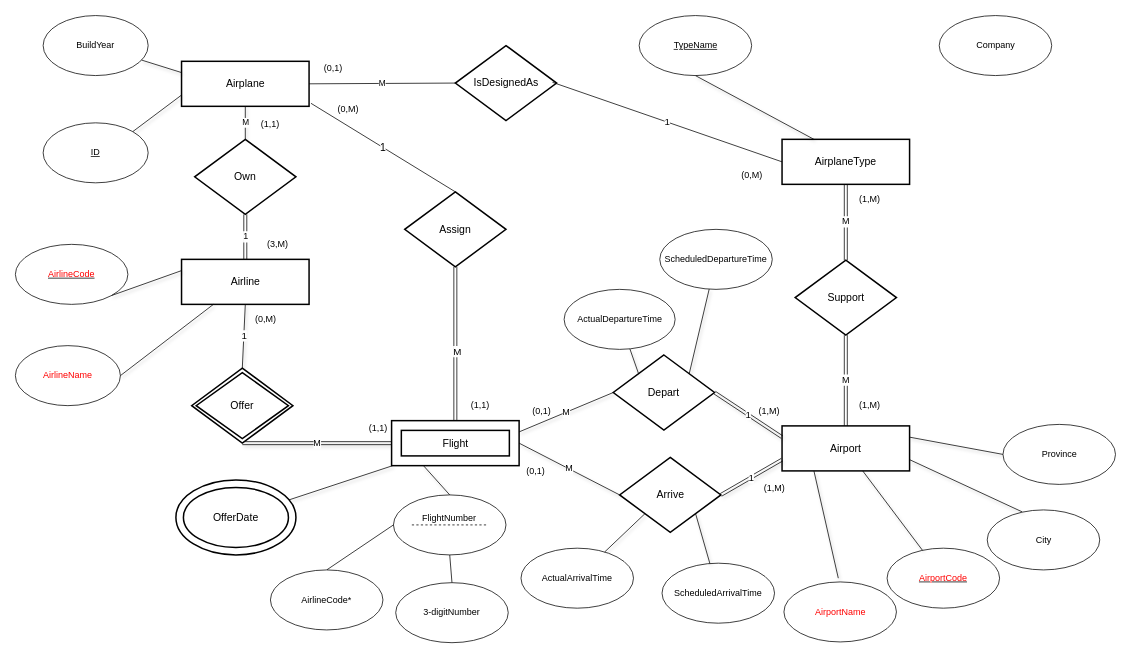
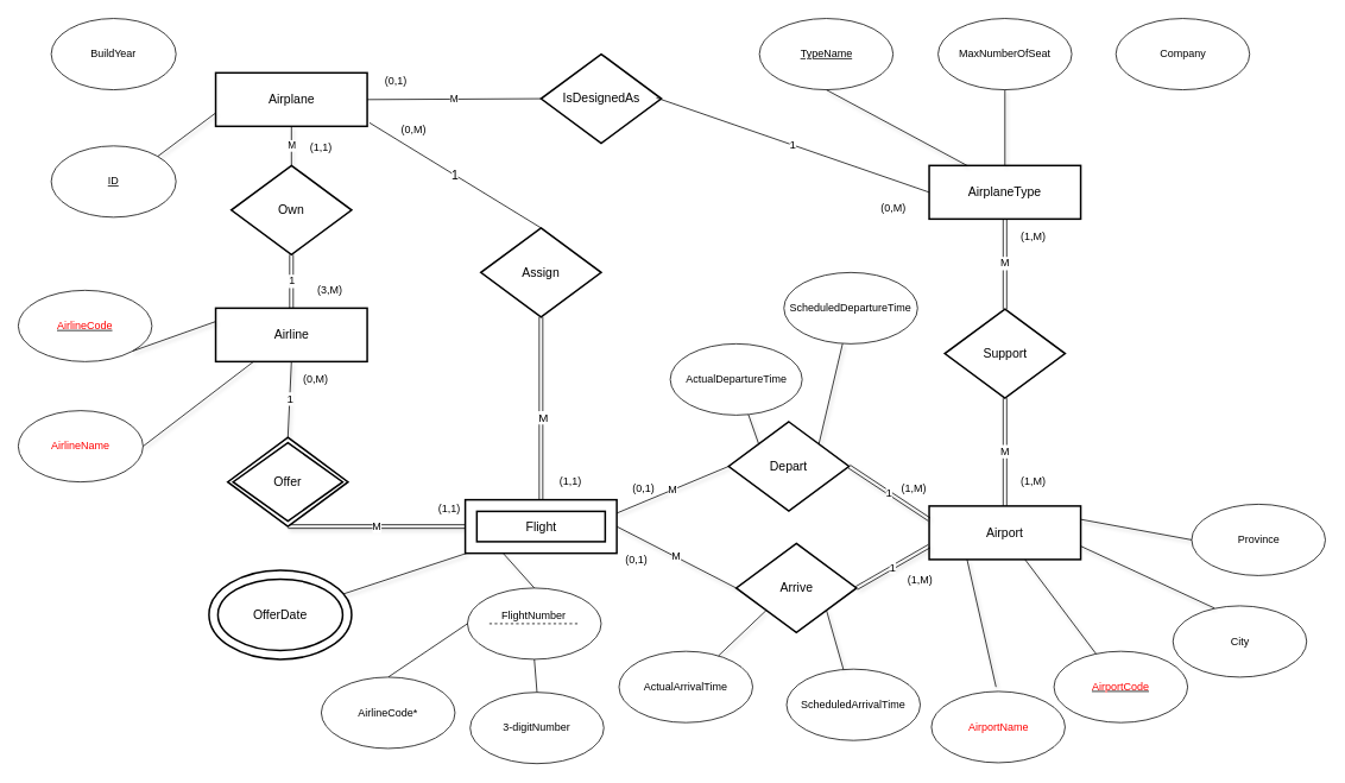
+ <mxCell id="44" value="MaxNumberOfSeat" parent="43" style="ellipse;whiteSpace=wrap;html=1;" vertex="1"><mxGeometry as="geometry" width="150" height="80" /></mxCell>
- <mxCell id="54" source="50" value="" parent="1" style="endArrow=none;html=1;shadow=1;exitX=0;exitY=0.25;exitDx=0;exitDy=0;" edge="1" target="53"><mxGeometry as="geometry" width="50" height="50" relative="1"><mxPoint as="sourcePoint" y="60" x="199" /><mxPoint as="targetPoint" y="10" x="249" /></mxGeometry></mxCell>
+ <mxCell id="45" source="39" value="" parent="1" style="endArrow=none;html=1;shadow=1;entryX=0.5;entryY=1;entryDx=0;entryDy=0;exitX=0.5;exitY=0;exitDx=0;exitDy=0;" edge="1" target="44"><mxGeometry as="geometry" width="50" height="50" relative="1"><mxPoint as="sourcePoint" y="140" x="1151.5" /><mxPoint as="targetPoint" y="120" x="1121.5" /></mxGeometry></mxCell>
